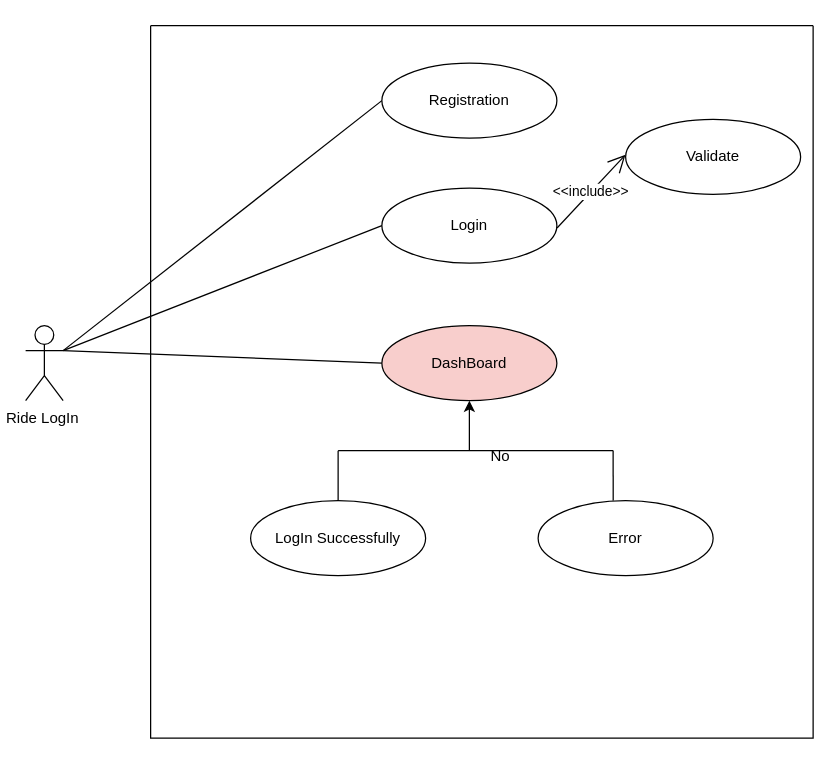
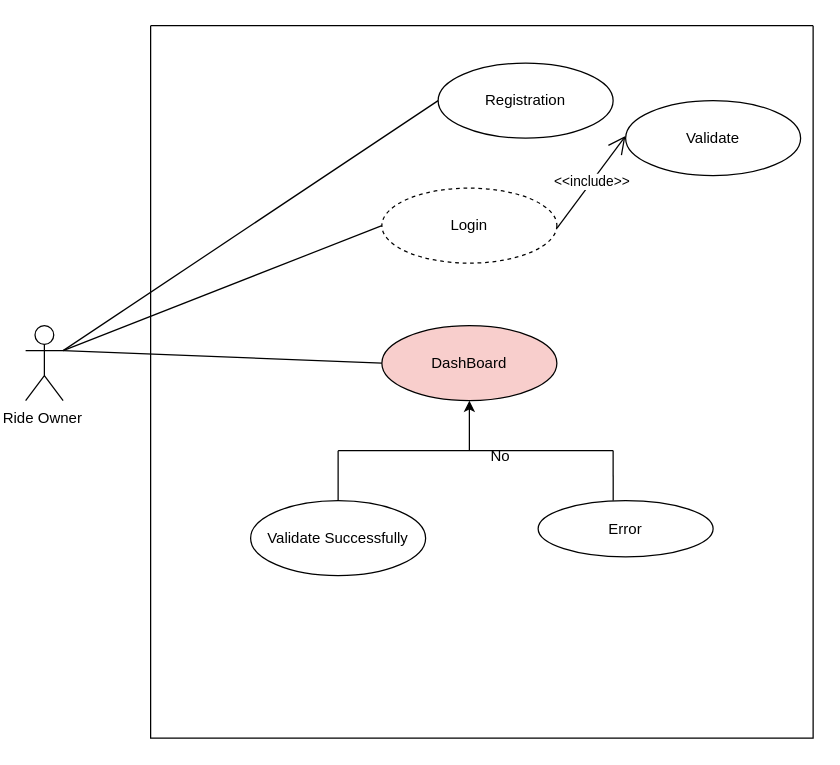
- <mxCell id="14" value="Registration" style="ellipse;whiteSpace=wrap;html=1;" vertex="1" parent="2"><mxGeometry x="185" y="30" width="140" height="60" as="geometry" /></mxCell>
+ <mxCell id="14" value="Registration" style="ellipse;whiteSpace=wrap;html=1;" vertex="1" parent="2"><mxGeometry x="230" y="30" width="140" height="60" as="geometry" /></mxCell>
- <mxCell id="5" value="Validate" style="ellipse;whiteSpace=wrap;html=1;" vertex="1" parent="2"><mxGeometry x="380" y="75" width="140" height="60" as="geometry" /></mxCell>
+ <mxCell id="5" value="Validate" style="ellipse;whiteSpace=wrap;html=1;" vertex="1" parent="2"><mxGeometry x="380" y="60" width="140" height="60" as="geometry" /></mxCell>
- <mxCell id="3" value="Login" style="ellipse;whiteSpace=wrap;html=1;" vertex="1" parent="2"><mxGeometry x="185" y="130" width="140" height="60" as="geometry" /></mxCell>
+ <mxCell id="3" value="Login" style="ellipse;whiteSpace=wrap;html=1;dashed=1;" vertex="1" parent="2"><mxGeometry x="185" y="130" width="140" height="60" as="geometry" /></mxCell>
- <mxCell id="16" value="Ride LogIn&amp;nbsp;" style="shape=umlActor;verticalLabelPosition=bottom;verticalAlign=top;html=1;outlineConnect=0;" vertex="1" parent="1"><mxGeometry x="20" y="260" width="30" height="60" as="geometry" /></mxCell>
+ <mxCell id="16" value="Ride Owner&amp;nbsp;" style="shape=umlActor;verticalLabelPosition=bottom;verticalAlign=top;html=1;outlineConnect=0;" vertex="1" parent="1"><mxGeometry x="20" y="260" width="30" height="60" as="geometry" /></mxCell>
- <mxCell id="6" value="LogIn Successfully" style="ellipse;whiteSpace=wrap;html=1;" vertex="1" parent="2"><mxGeometry x="80" y="380" width="140" height="60" as="geometry" /></mxCell>
+ <mxCell id="6" value="Validate Successfully" style="ellipse;whiteSpace=wrap;html=1;" vertex="1" parent="2"><mxGeometry x="80" y="380" width="140" height="60" as="geometry" /></mxCell>
- <mxCell id="8" value="Error" style="ellipse;whiteSpace=wrap;html=1;" vertex="1" parent="2"><mxGeometry x="310" y="380" width="140" height="60" as="geometry" /></mxCell>
+ <mxCell id="8" value="Error" style="ellipse;whiteSpace=wrap;html=1;" vertex="1" parent="2"><mxGeometry x="310" y="380" width="140" height="45" as="geometry" /></mxCell>
